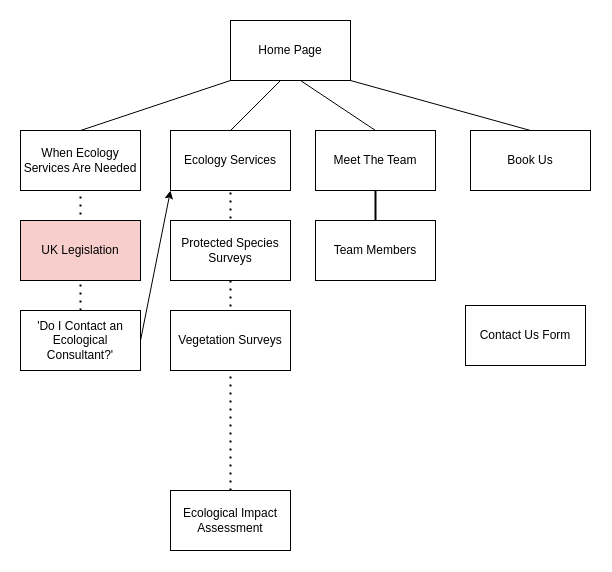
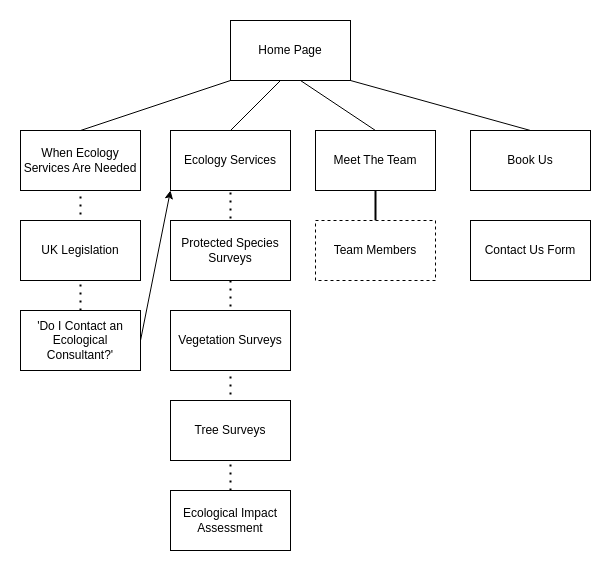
- <mxCell id="11" value="UK Legislation" style="rounded=0;whiteSpace=wrap;html=1;fillColor=#f8cecc;" vertex="1" parent="1"><mxGeometry x="20" y="220" width="120" height="60" as="geometry" /></mxCell>
+ <mxCell id="11" value="UK Legislation" style="rounded=0;whiteSpace=wrap;html=1;" vertex="1" parent="1"><mxGeometry x="20" y="220" width="120" height="60" as="geometry" /></mxCell>
- <mxCell id="21" value="Team Members" style="rounded=0;whiteSpace=wrap;html=1;" vertex="1" parent="1"><mxGeometry x="315" y="220" width="120" height="60" as="geometry" /></mxCell>
+ <mxCell id="21" value="Team Members" style="rounded=0;whiteSpace=wrap;html=1;dashed=1;" vertex="1" parent="1"><mxGeometry x="315" y="220" width="120" height="60" as="geometry" /></mxCell>
- <mxCell id="9" value="Contact Us Form" style="rounded=0;whiteSpace=wrap;html=1;" vertex="1" parent="1"><mxGeometry x="465" y="305" width="120" height="60" as="geometry" /></mxCell>
+ <mxCell id="9" value="Contact Us Form" style="rounded=0;whiteSpace=wrap;html=1;" vertex="1" parent="1"><mxGeometry x="470" y="220" width="120" height="60" as="geometry" /></mxCell>
+ <mxCell id="14" value="Tree Surveys" style="rounded=0;whiteSpace=wrap;html=1;" vertex="1" parent="1"><mxGeometry x="170" y="400" width="120" height="60" as="geometry" /></mxCell>
